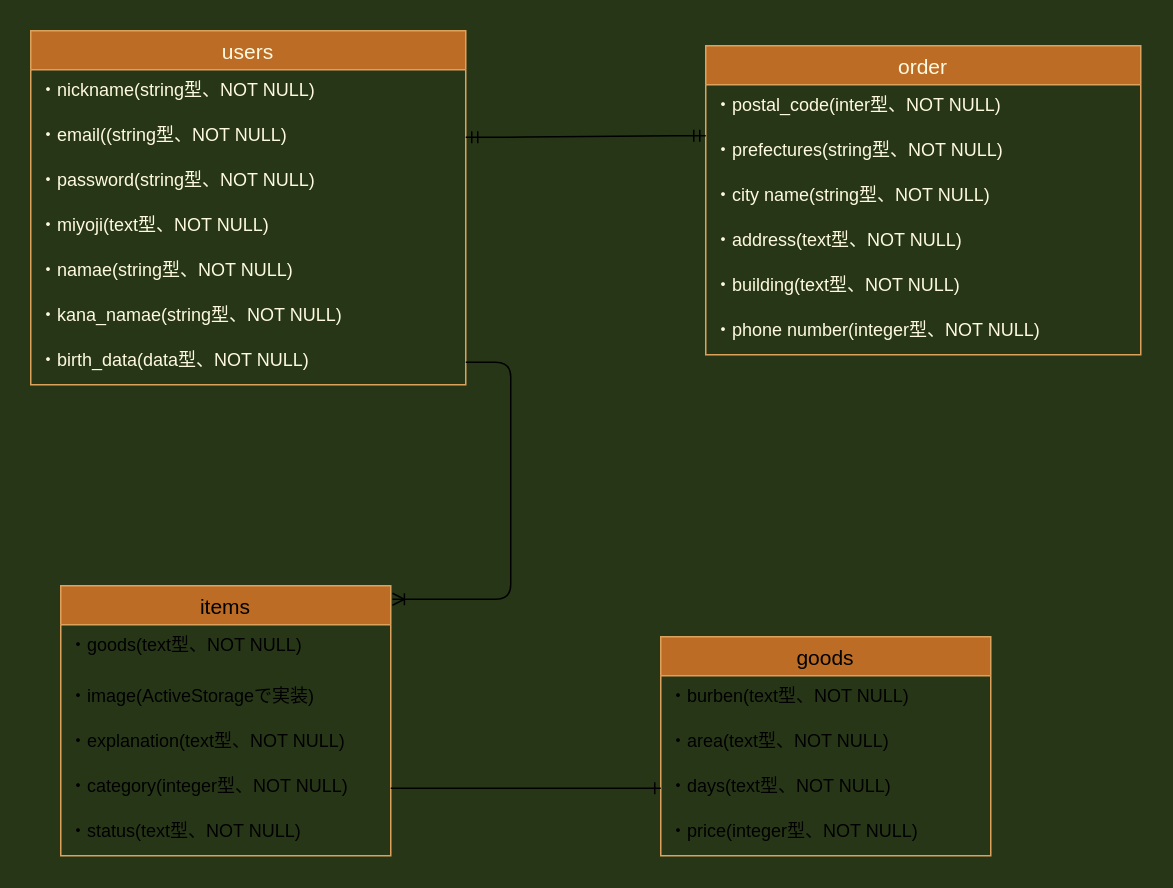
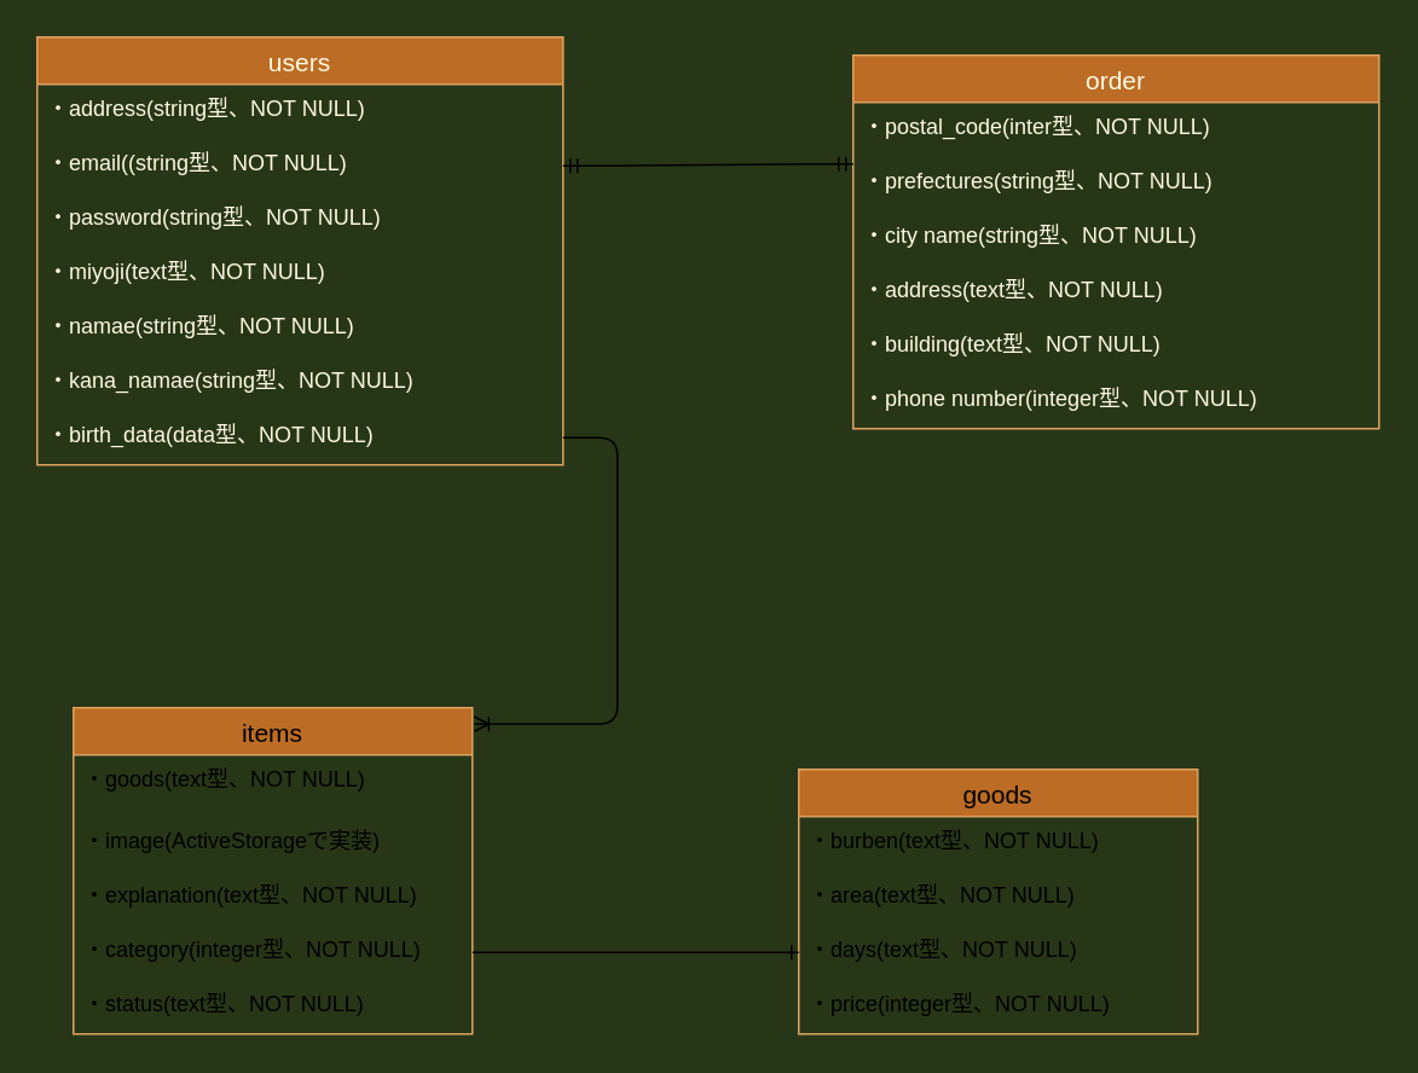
- <mxCell id="3" value="・nickname(string型、NOT NULL)" style="text;strokeColor=none;fillColor=none;spacingLeft=4;spacingRight=4;overflow=hidden;rotatable=0;points=[[0,0.5],[1,0.5]];portConstraint=eastwest;fontSize=12;fontColor=#FEFAE0;" parent="2" vertex="1"><mxGeometry y="26" width="290" height="30" as="geometry" /></mxCell>
+ <mxCell id="3" value="・address(string型、NOT NULL)" style="text;strokeColor=none;fillColor=none;spacingLeft=4;spacingRight=4;overflow=hidden;rotatable=0;points=[[0,0.5],[1,0.5]];portConstraint=eastwest;fontSize=12;fontColor=#FEFAE0;" parent="2" vertex="1"><mxGeometry y="26" width="290" height="30" as="geometry" /></mxCell>
